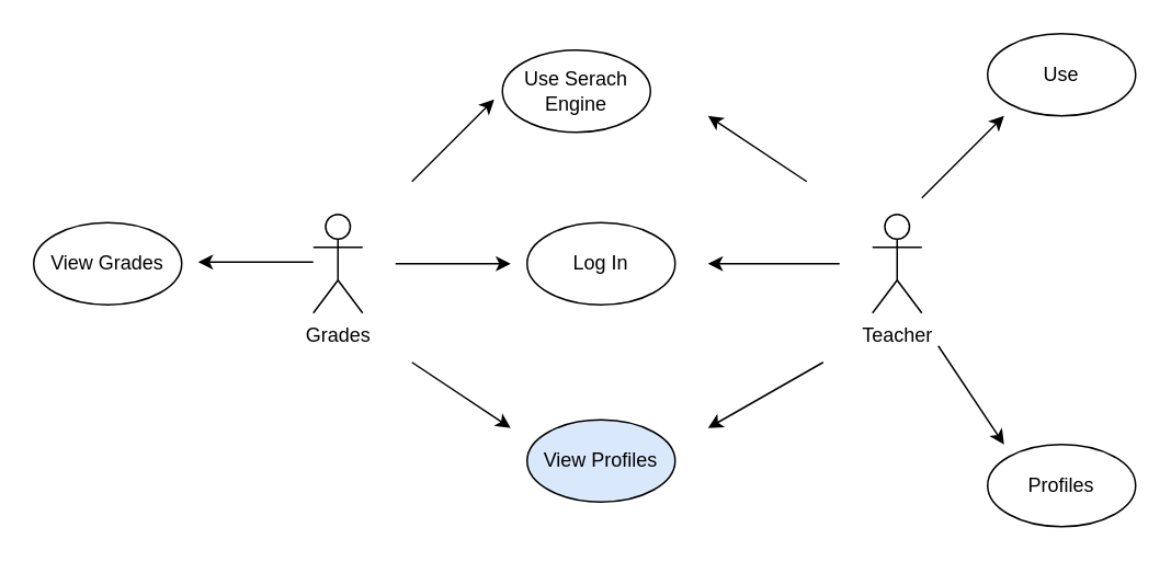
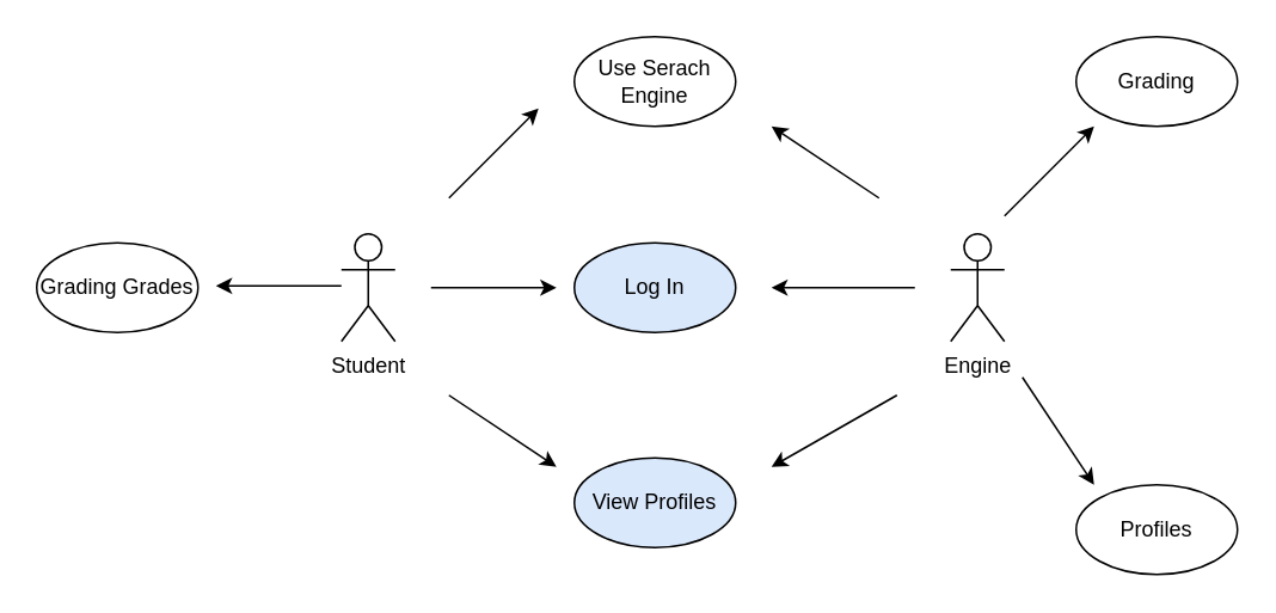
- <mxCell id="7" value="Use" style="ellipse;whiteSpace=wrap;html=1;" vertex="1" parent="1"><mxGeometry x="600" y="20" width="90" height="50" as="geometry" /></mxCell>
+ <mxCell id="7" value="Grading" style="ellipse;whiteSpace=wrap;html=1;" vertex="1" parent="1"><mxGeometry x="600" y="20" width="90" height="50" as="geometry" /></mxCell>
- <mxCell id="6" value="Use Serach Engine" style="ellipse;whiteSpace=wrap;html=1;" vertex="1" parent="1"><mxGeometry x="305" y="30" width="90" height="50" as="geometry" /></mxCell>
+ <mxCell id="6" value="Use Serach Engine" style="ellipse;whiteSpace=wrap;html=1;" vertex="1" parent="1"><mxGeometry x="320" y="20" width="90" height="50" as="geometry" /></mxCell>
- <mxCell id="17" value="View Grades" style="ellipse;whiteSpace=wrap;html=1;" vertex="1" parent="1"><mxGeometry x="20" y="135" width="90" height="50" as="geometry" /></mxCell>
+ <mxCell id="17" value="Grading Grades" style="ellipse;whiteSpace=wrap;html=1;" vertex="1" parent="1"><mxGeometry x="20" y="135" width="90" height="50" as="geometry" /></mxCell>
- <mxCell id="4" value="Log In" style="ellipse;whiteSpace=wrap;html=1;" vertex="1" parent="1"><mxGeometry x="320" y="135" width="90" height="50" as="geometry" /></mxCell>
+ <mxCell id="4" value="Log In" style="ellipse;whiteSpace=wrap;html=1;fillColor=#dae8fc;" vertex="1" parent="1"><mxGeometry x="320" y="135" width="90" height="50" as="geometry" /></mxCell>
- <mxCell id="2" value="Grades" style="shape=umlActor;verticalLabelPosition=bottom;labelBackgroundColor=#ffffff;verticalAlign=top;html=1;outlineConnect=0;" vertex="1" parent="1"><mxGeometry x="190" y="130" width="30" height="60" as="geometry" /></mxCell>
+ <mxCell id="2" value="Student" style="shape=umlActor;verticalLabelPosition=bottom;labelBackgroundColor=#ffffff;verticalAlign=top;html=1;outlineConnect=0;" vertex="1" parent="1"><mxGeometry x="190" y="130" width="30" height="60" as="geometry" /></mxCell>
- <mxCell id="3" value="Teacher" style="shape=umlActor;verticalLabelPosition=bottom;labelBackgroundColor=#ffffff;verticalAlign=top;html=1;outlineConnect=0;" vertex="1" parent="1"><mxGeometry x="530" y="130" width="30" height="60" as="geometry" /></mxCell>
+ <mxCell id="3" value="Engine" style="shape=umlActor;verticalLabelPosition=bottom;labelBackgroundColor=#ffffff;verticalAlign=top;html=1;outlineConnect=0;" vertex="1" parent="1"><mxGeometry x="530" y="130" width="30" height="60" as="geometry" /></mxCell>
